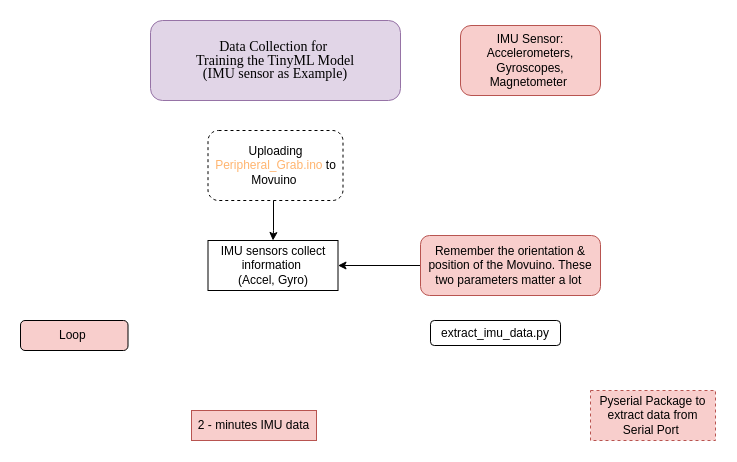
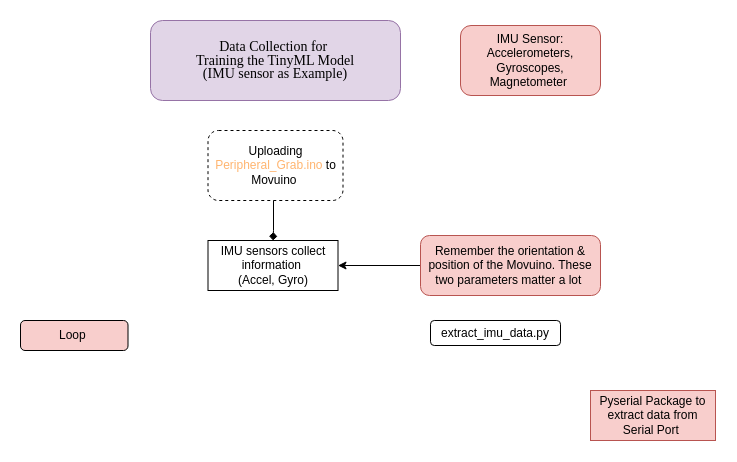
- <mxCell id="2" style="edgeStyle=orthogonalEdgeStyle;rounded=0;orthogonalLoop=1;jettySize=auto;html=1;exitX=0.5;exitY=1;exitDx=0;exitDy=0;entryX=0.5;entryY=0;entryDx=0;entryDy=0;" edge="1" parent="1" source="3" target="5"><mxGeometry relative="1" as="geometry"><Array as="points"><mxPoint x="273" y="200" /><mxPoint x="273" y="230" /></Array></mxGeometry></mxCell>
+ <mxCell id="2" style="edgeStyle=orthogonalEdgeStyle;rounded=0;orthogonalLoop=1;jettySize=auto;html=1;exitX=0.5;exitY=1;exitDx=0;exitDy=0;entryX=0.5;entryY=0;entryDx=0;entryDy=0;endArrow=diamond;" edge="1" parent="1" source="3" target="5"><mxGeometry relative="1" as="geometry"><Array as="points"><mxPoint x="273" y="200" /><mxPoint x="273" y="230" /></Array></mxGeometry></mxCell>
- <mxCell id="12" value="Pyserial Package to extract data from Serial Port&amp;nbsp;" style="rounded=0;whiteSpace=wrap;html=1;fillColor=#f8cecc;strokeColor=#b85450;dashed=1;" vertex="1" parent="1"><mxGeometry x="590" y="390" width="125" height="50" as="geometry" /></mxCell>
+ <mxCell id="12" value="Pyserial Package to extract data from Serial Port&amp;nbsp;" style="rounded=0;whiteSpace=wrap;html=1;fillColor=#f8cecc;strokeColor=#b85450;" vertex="1" parent="1"><mxGeometry x="590" y="390" width="125" height="50" as="geometry" /></mxCell>
- <mxCell id="9" value="2 - minutes IMU data" style="rounded=0;whiteSpace=wrap;html=1;fillColor=#f8cecc;strokeColor=#b85450;" vertex="1" parent="1"><mxGeometry x="191" y="410" width="125" height="30" as="geometry" /></mxCell>
